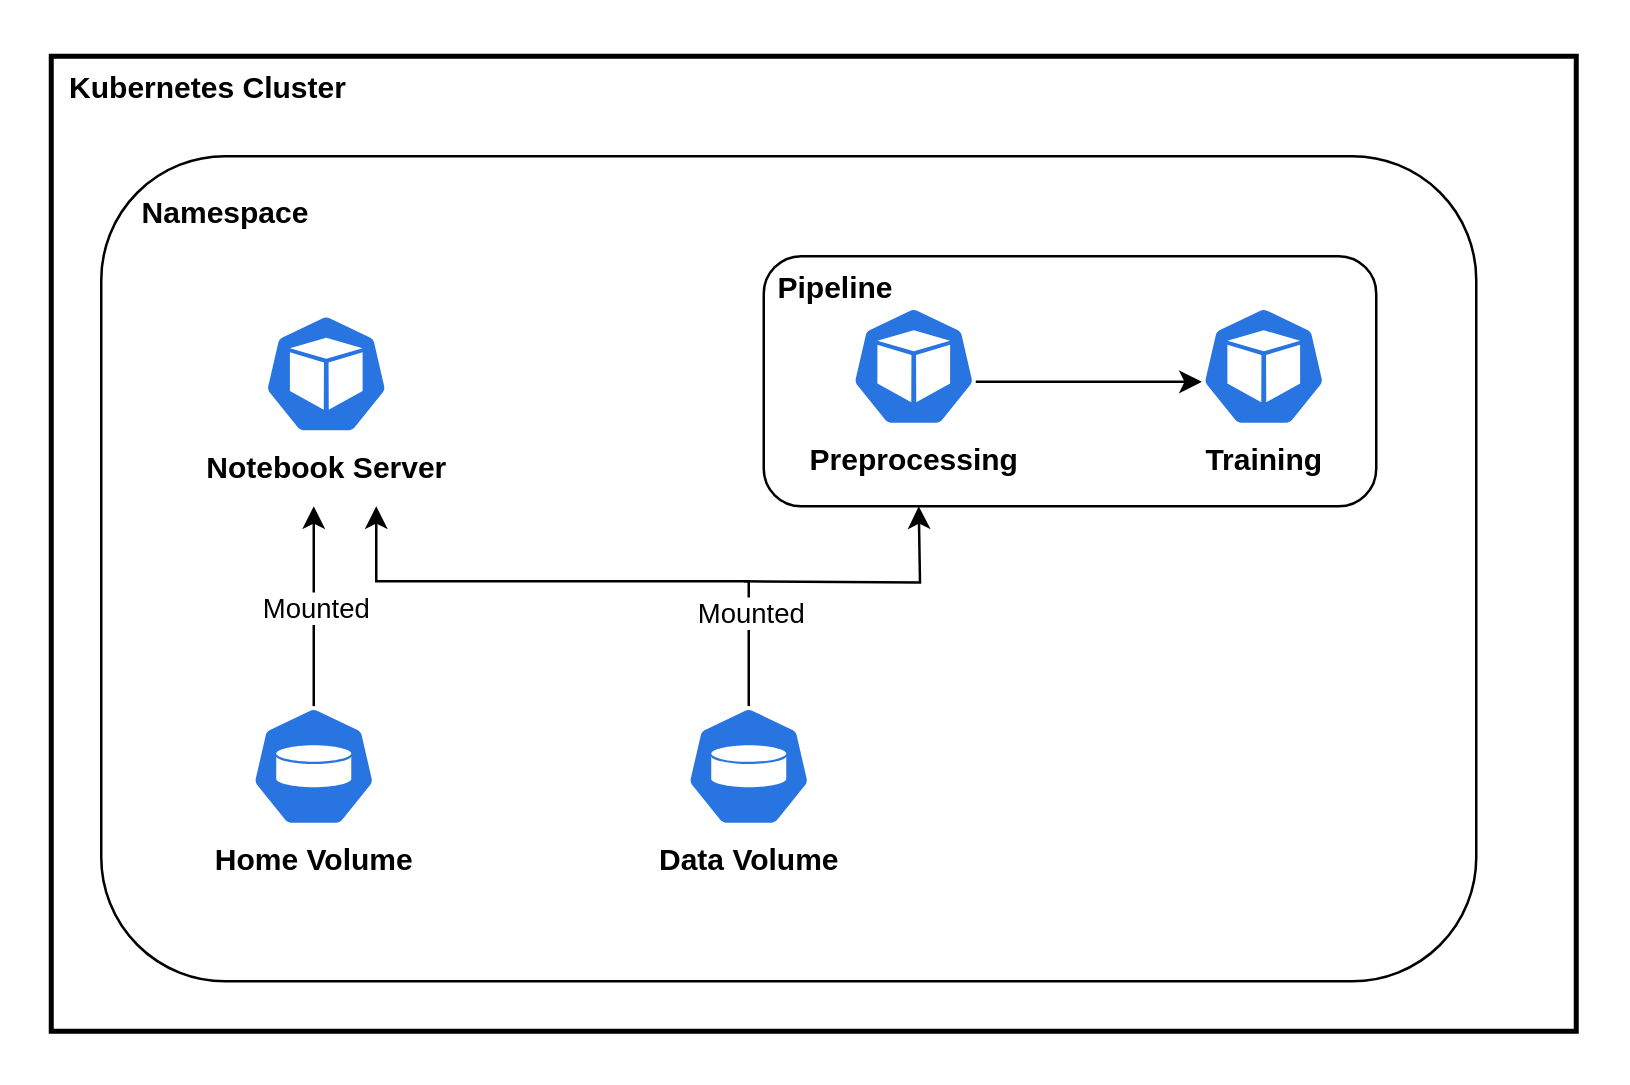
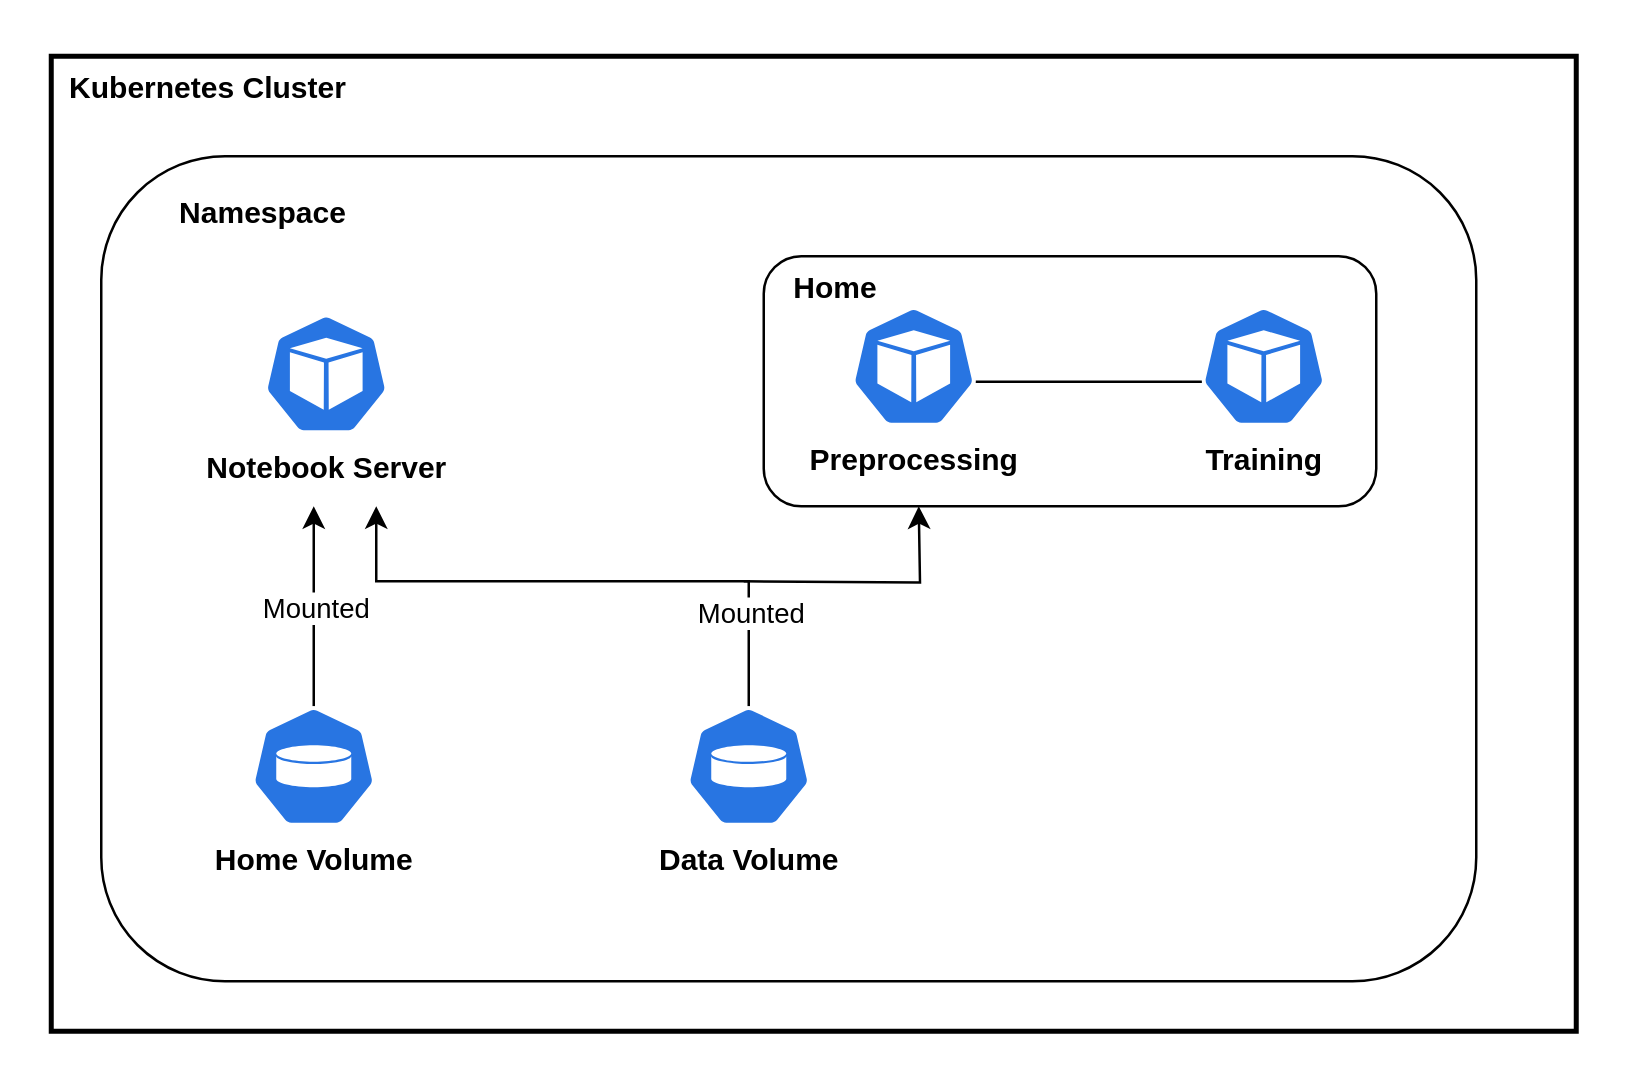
- <mxCell id="17" value="&lt;b&gt;Namespace&lt;/b&gt;" style="text;html=1;strokeColor=none;fillColor=none;align=center;verticalAlign=middle;whiteSpace=wrap;rounded=0;" parent="1" vertex="1"><mxGeometry x="60" y="70" width="60" height="30" as="geometry" /></mxCell>
+ <mxCell id="17" value="&lt;b&gt;Namespace&lt;/b&gt;" style="text;html=1;strokeColor=none;fillColor=none;align=center;verticalAlign=middle;whiteSpace=wrap;rounded=0;" parent="1" vertex="1"><mxGeometry x="75" y="70" width="60" height="30" as="geometry" /></mxCell>
- <mxCell id="14" value="Pipeline" style="text;html=1;strokeColor=none;fillColor=none;align=center;verticalAlign=middle;whiteSpace=wrap;rounded=0;fontStyle=1" parent="12" vertex="1"><mxGeometry width="60" height="30" as="geometry" /></mxCell>
+ <mxCell id="14" value="Home" style="text;html=1;strokeColor=none;fillColor=none;align=center;verticalAlign=middle;whiteSpace=wrap;rounded=0;fontStyle=1" parent="12" vertex="1"><mxGeometry width="60" height="30" as="geometry" /></mxCell>
- <mxCell id="3" style="edgeStyle=orthogonalEdgeStyle;rounded=0;orthogonalLoop=1;jettySize=auto;html=1;exitX=0.995;exitY=0.63;exitDx=0;exitDy=0;exitPerimeter=0;entryX=0.005;entryY=0.63;entryDx=0;entryDy=0;entryPerimeter=0;" parent="1" source="4" target="5" edge="1"><mxGeometry relative="1" as="geometry" /></mxCell>
+ <mxCell id="3" style="edgeStyle=orthogonalEdgeStyle;rounded=0;orthogonalLoop=1;jettySize=auto;html=1;exitX=0.995;exitY=0.63;exitDx=0;exitDy=0;exitPerimeter=0;entryX=0.005;entryY=0.63;entryDx=0;entryDy=0;entryPerimeter=0;endArrow=none;" parent="1" source="4" target="5" edge="1"><mxGeometry relative="1" as="geometry" /></mxCell>
